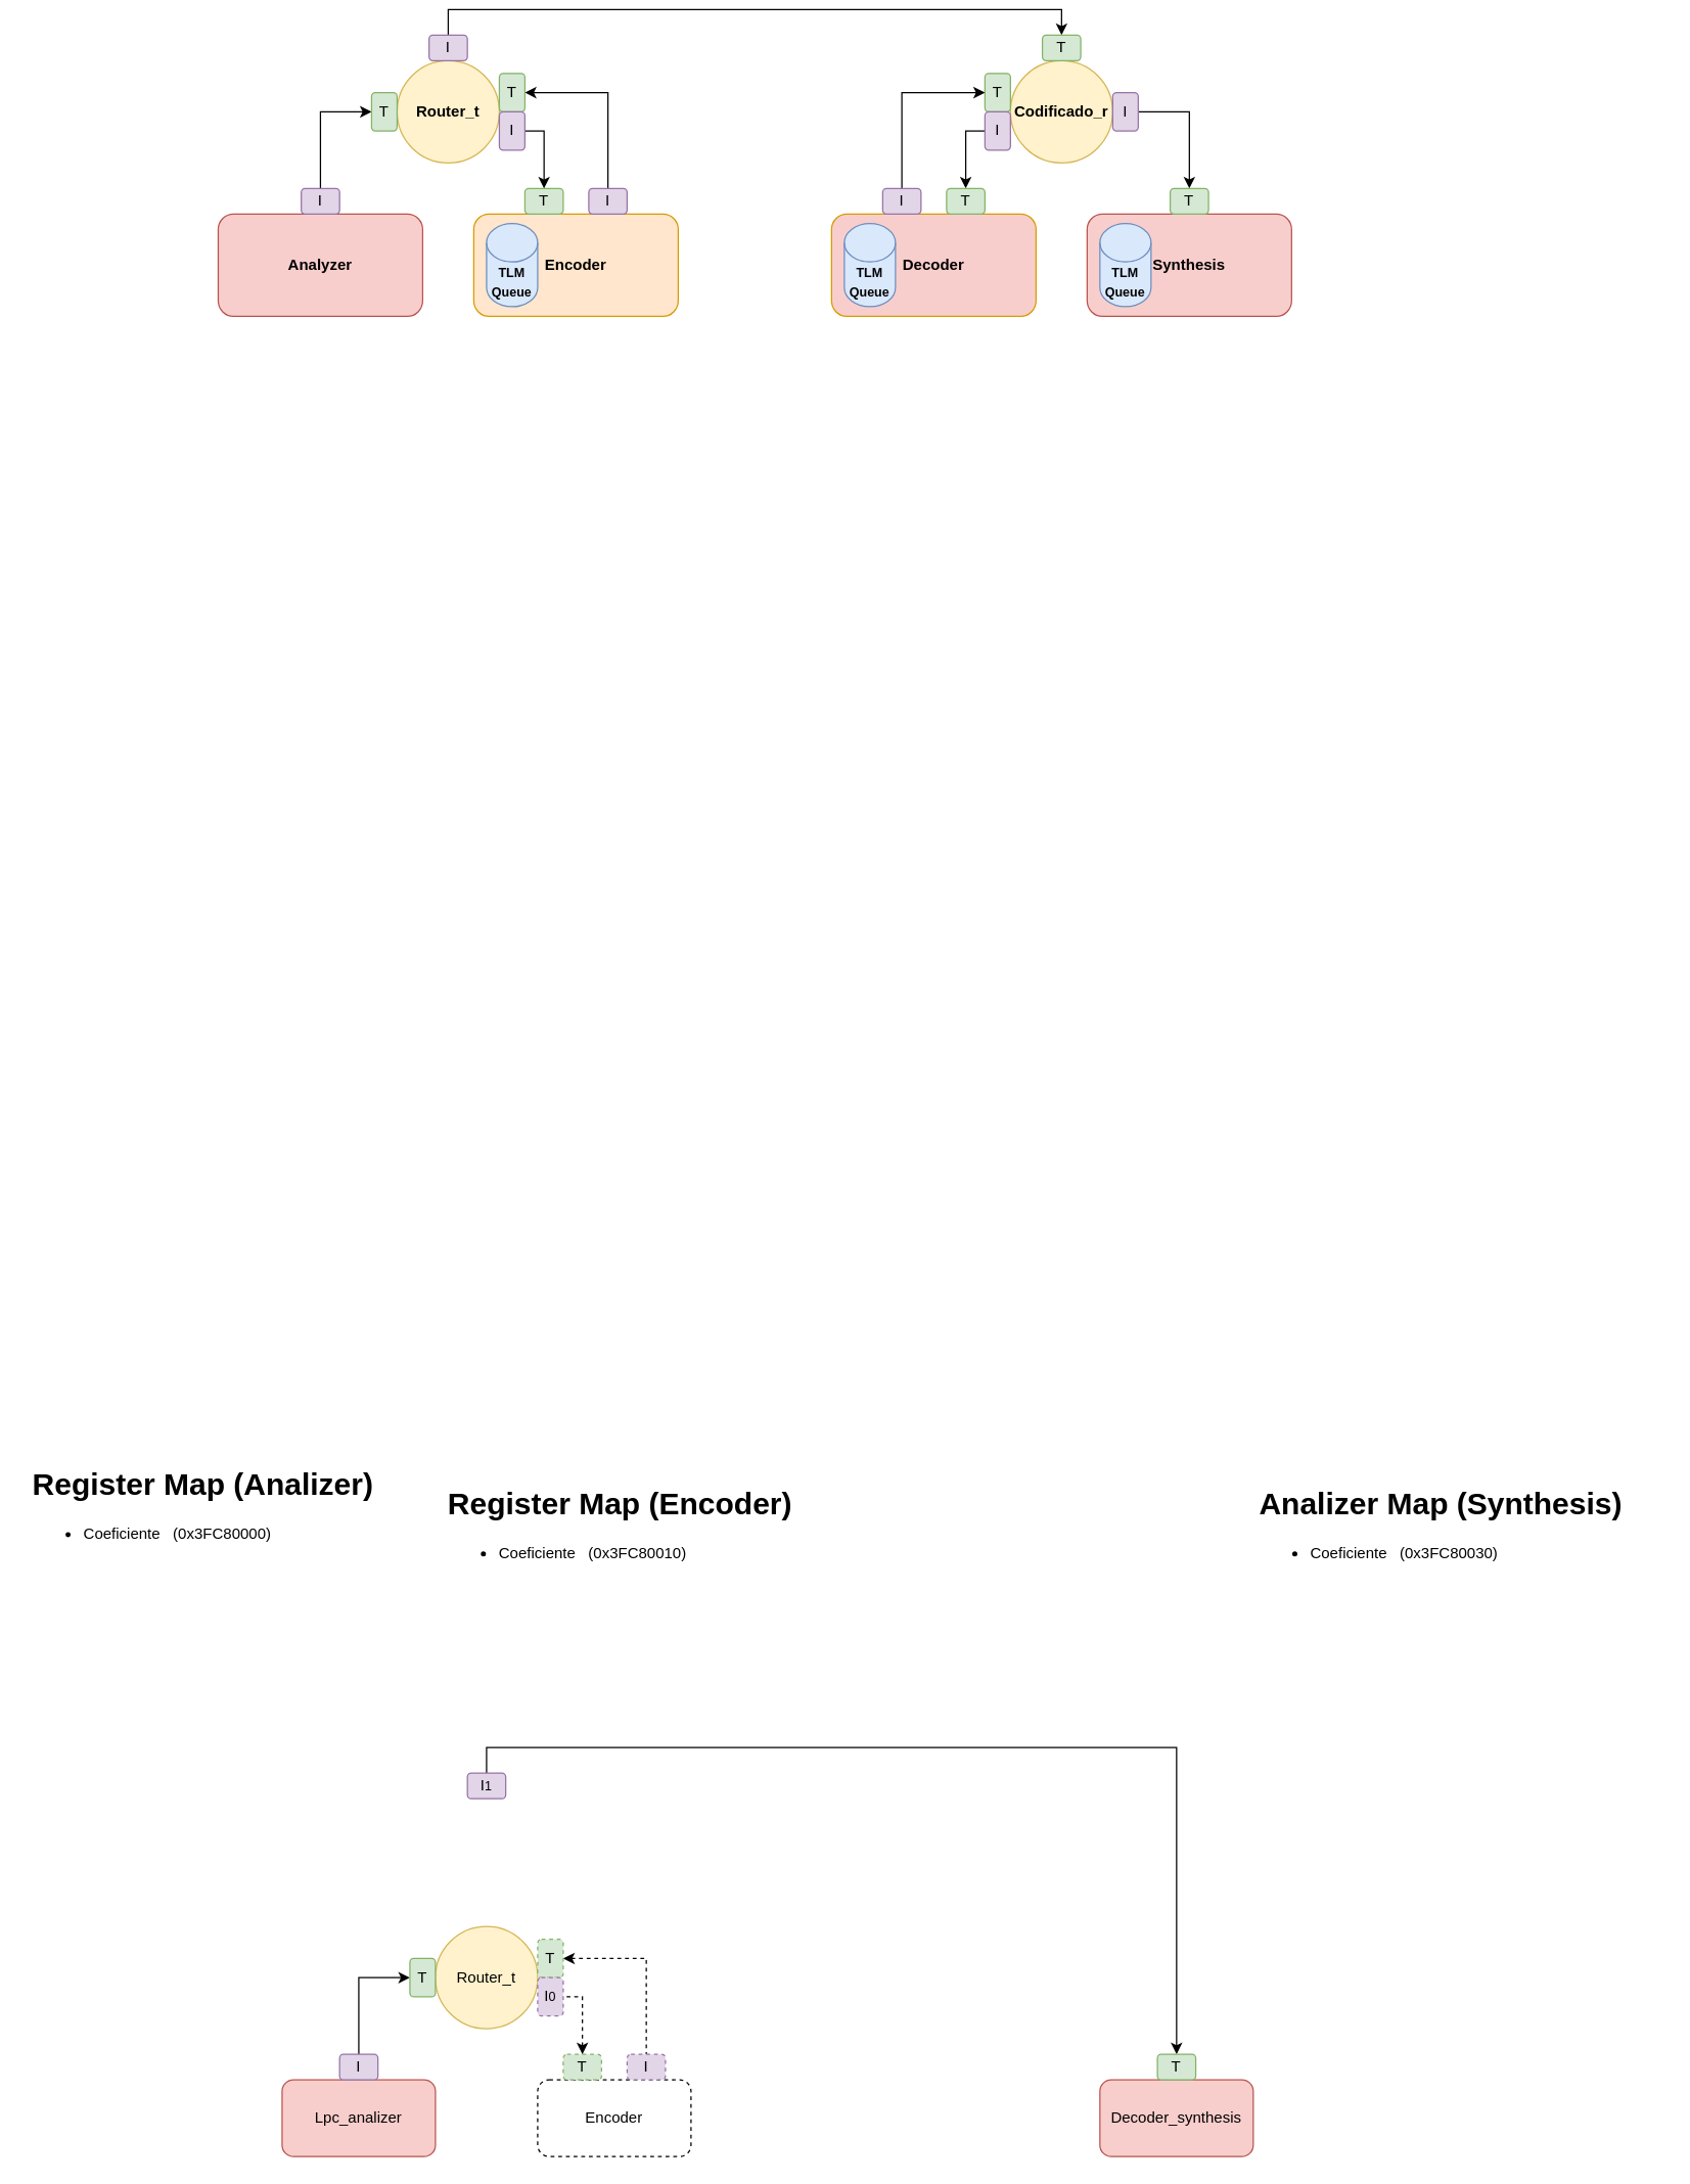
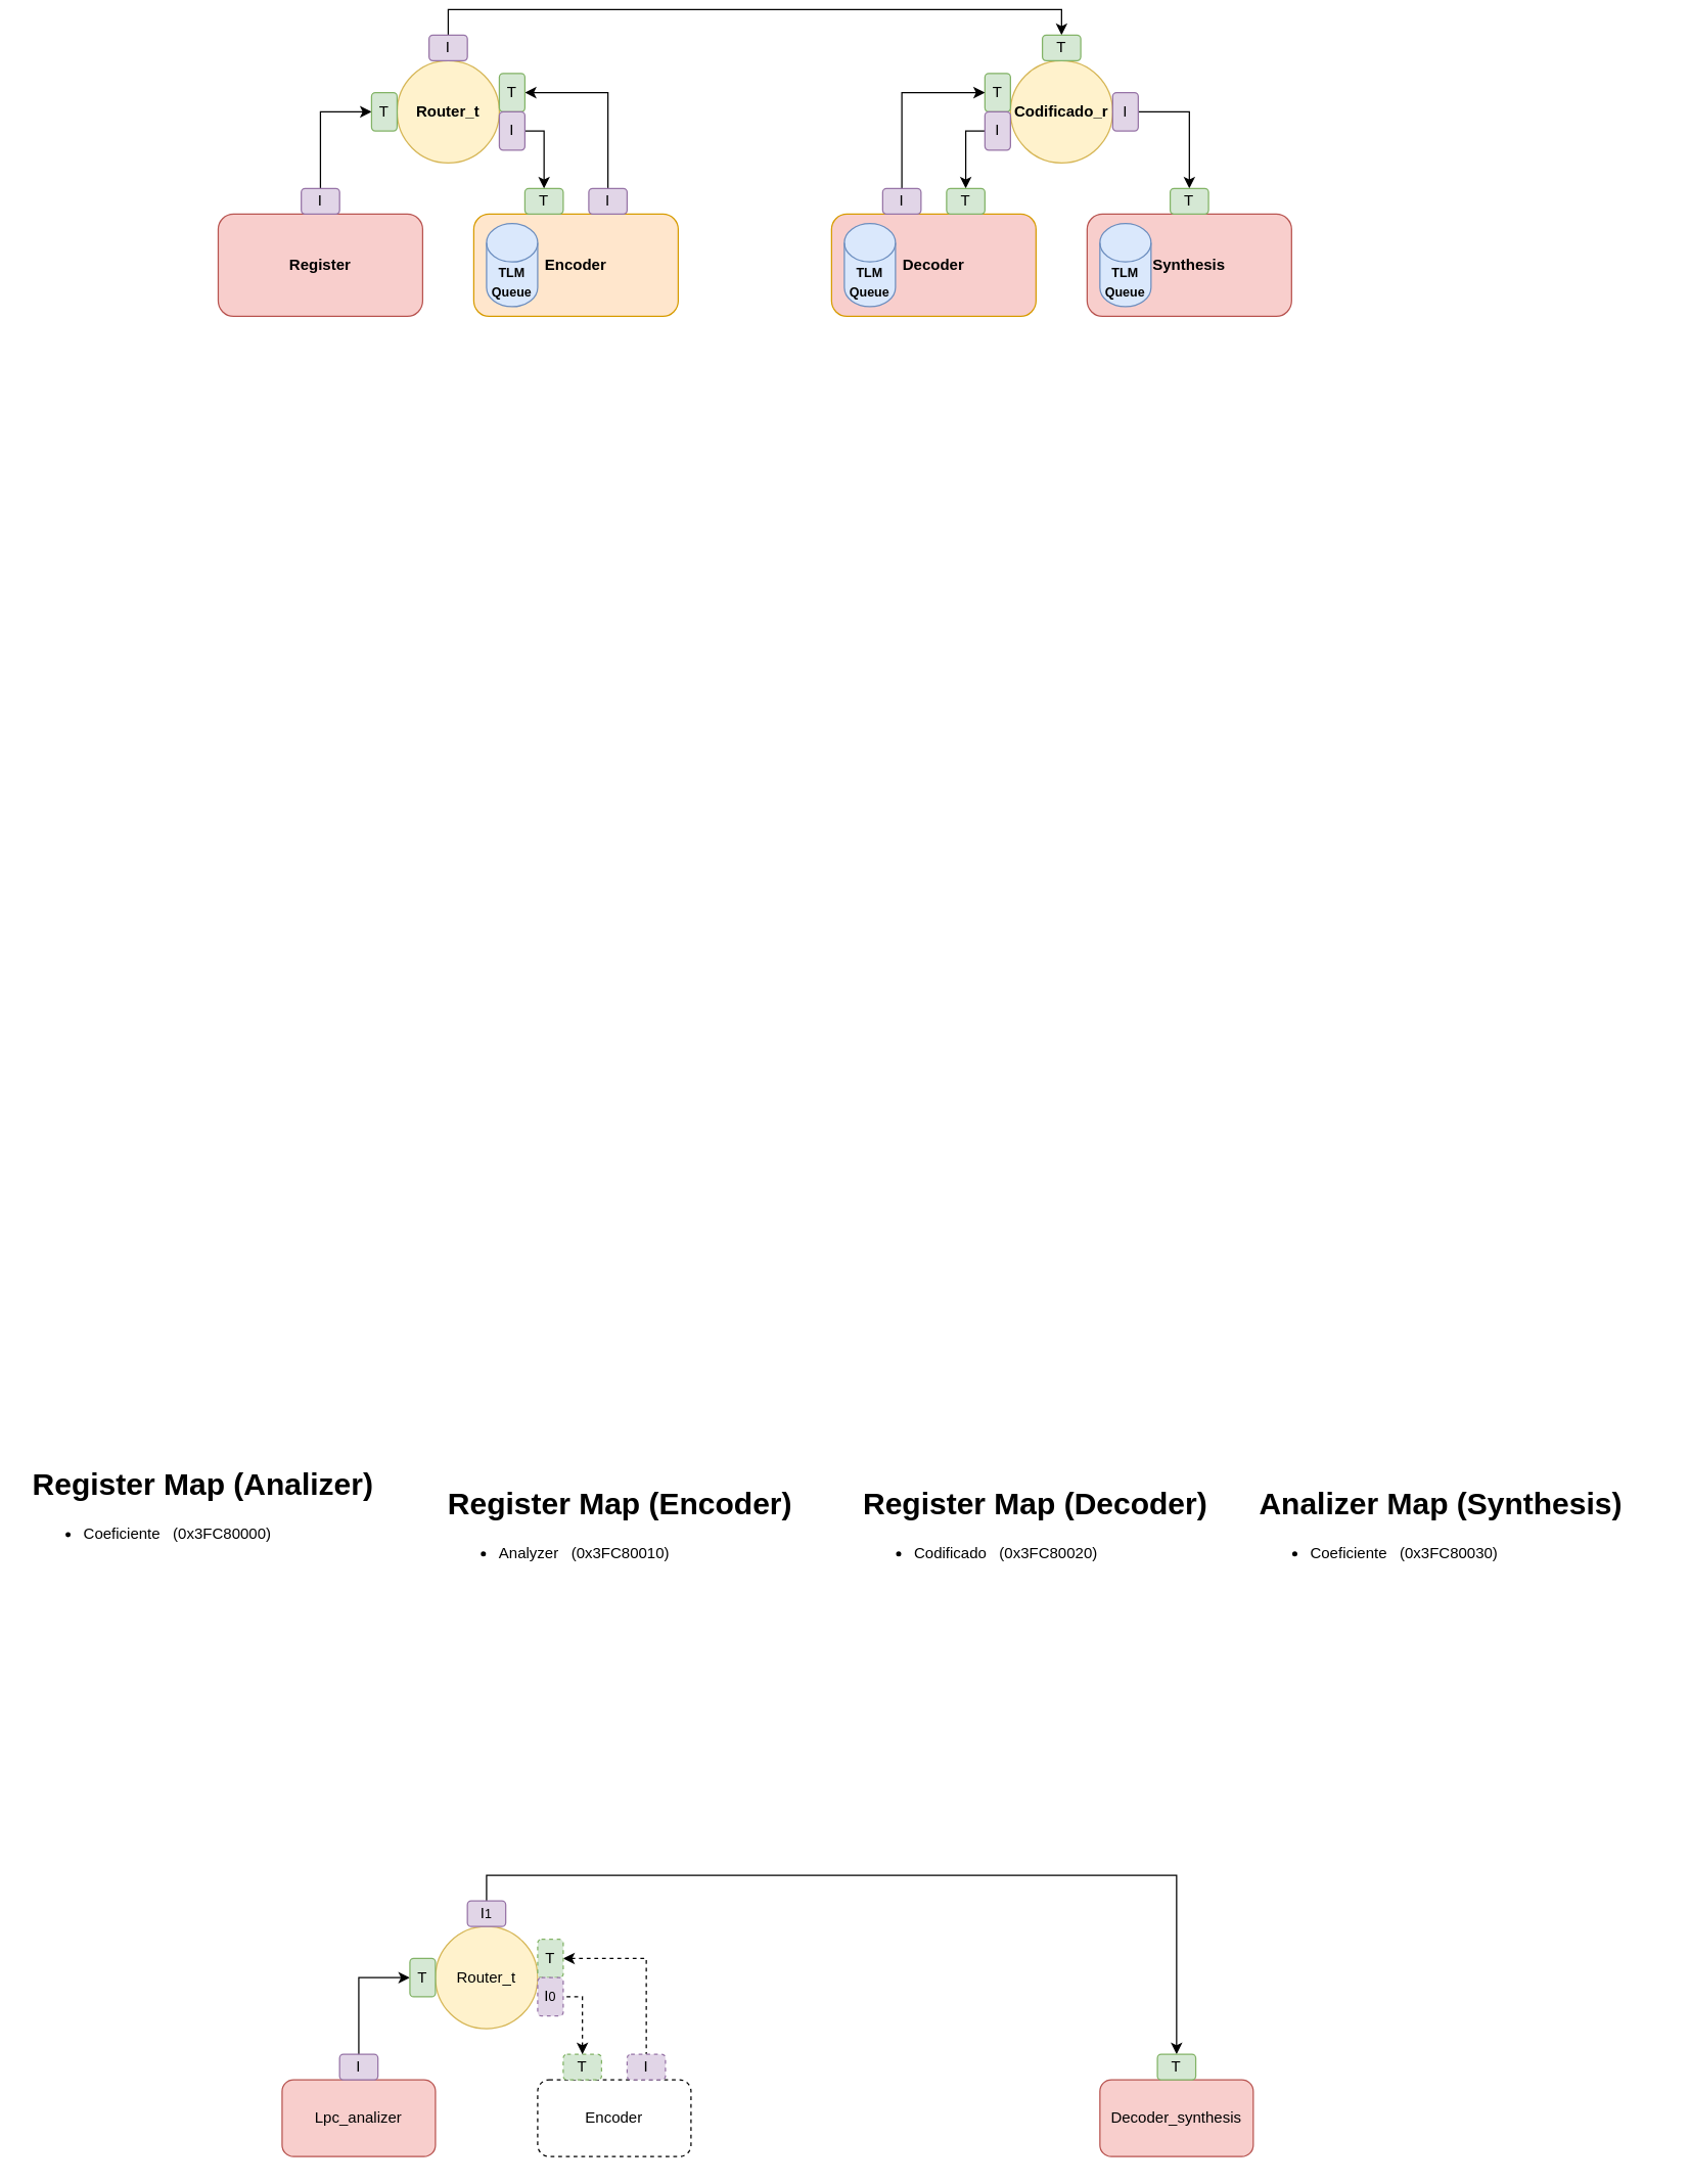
- <mxCell id="24" value="&lt;font style=&quot;font-size: 12px;&quot;&gt;&lt;b&gt;Analyzer&lt;/b&gt;&lt;/font&gt;" style="rounded=1;whiteSpace=wrap;html=1;fillColor=#f8cecc;strokeColor=#b85450;" parent="1" vertex="1"><mxGeometry y="160" width="160" height="80" as="geometry" x="170" /></mxCell>
+ <mxCell id="24" value="&lt;font style=&quot;font-size: 12px;&quot;&gt;&lt;b&gt;Register&lt;/b&gt;&lt;/font&gt;" style="rounded=1;whiteSpace=wrap;html=1;fillColor=#f8cecc;strokeColor=#b85450;" parent="1" vertex="1"><mxGeometry y="160" width="160" height="80" as="geometry" x="170" /></mxCell>
- <mxCell id="2" value="&lt;h1&gt;Register Map (Encoder)&lt;/h1&gt;&lt;p&gt;&lt;/p&gt;&lt;ul&gt;&lt;li&gt;Coeficiente&amp;nbsp; &amp;nbsp;(0x3FC80010)&lt;br&gt;&lt;/li&gt;&lt;/ul&gt;&lt;p&gt;&lt;/p&gt;" style="text;html=1;strokeColor=none;fillColor=none;spacing=5;spacingTop=-20;whiteSpace=wrap;overflow=hidden;rounded=0;" parent="1" vertex="1"><mxGeometry x="345" y="1150" width="280" height="80" as="geometry" /></mxCell>
+ <mxCell id="2" value="&lt;h1&gt;Register Map (Encoder)&lt;/h1&gt;&lt;p&gt;&lt;/p&gt;&lt;ul&gt;&lt;li&gt;Analyzer&amp;nbsp; &amp;nbsp;(0x3FC80010)&lt;br&gt;&lt;/li&gt;&lt;/ul&gt;&lt;p&gt;&lt;/p&gt;" style="text;html=1;strokeColor=none;fillColor=none;spacing=5;spacingTop=-20;whiteSpace=wrap;overflow=hidden;rounded=0;" parent="1" vertex="1"><mxGeometry x="345" y="1150" width="280" height="80" as="geometry" /></mxCell>
+ <mxCell id="3" value="&lt;h1&gt;Register Map (Decoder)&lt;/h1&gt;&lt;p&gt;&lt;/p&gt;&lt;ul&gt;&lt;li&gt;Codificado&amp;nbsp; &amp;nbsp;(0x3FC80020)&lt;br&gt;&lt;/li&gt;&lt;/ul&gt;&lt;p&gt;&lt;/p&gt;" style="text;html=1;strokeColor=none;fillColor=none;spacing=5;spacingTop=-20;whiteSpace=wrap;overflow=hidden;rounded=0;" parent="1" vertex="1"><mxGeometry x="670" y="1150" width="280" height="90" as="geometry" /></mxCell>
- <mxCell id="12" value="I&lt;span style=&quot;font-size: 10px;&quot;&gt;1&lt;/span&gt;" style="rounded=1;whiteSpace=wrap;html=1;fillColor=#e1d5e7;strokeColor=#9673a6;" parent="1" vertex="1"><mxGeometry x="365" y="1380" width="30" height="20" as="geometry" /></mxCell>
+ <mxCell id="12" value="I&lt;span style=&quot;font-size: 10px;&quot;&gt;1&lt;/span&gt;" style="rounded=1;whiteSpace=wrap;html=1;fillColor=#e1d5e7;strokeColor=#9673a6;" parent="1" vertex="1"><mxGeometry x="365" y="1480" width="30" height="20" as="geometry" /></mxCell>
